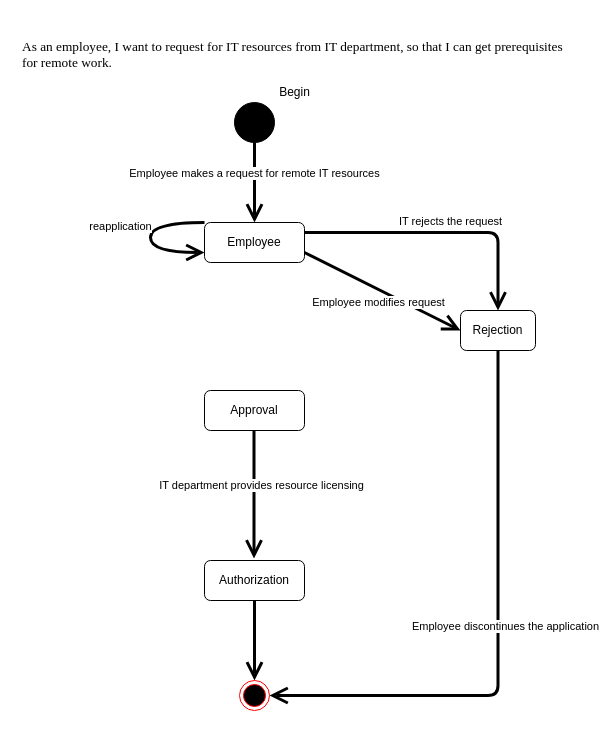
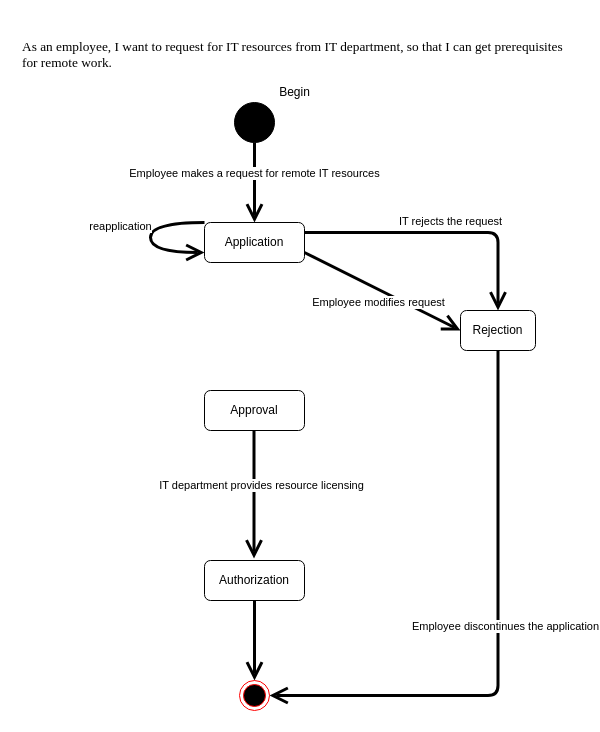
- <mxCell id="5" value="Employee" style="shape=rect;rounded=1;html=1;whiteSpace=wrap;align=center;gradientColor=#ffffff;" vertex="1" parent="1"><mxGeometry x="204" y="222" width="100" height="40" as="geometry" /></mxCell>
+ <mxCell id="5" value="Application" style="shape=rect;rounded=1;html=1;whiteSpace=wrap;align=center;gradientColor=#ffffff;" vertex="1" parent="1"><mxGeometry x="204" y="222" width="100" height="40" as="geometry" /></mxCell>
